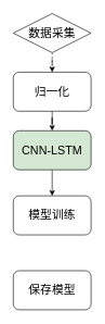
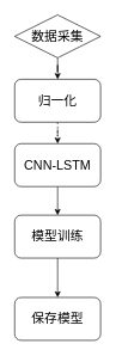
- <mxCell id="2" value="" style="edgeStyle=orthogonalEdgeStyle;rounded=0;orthogonalLoop=1;jettySize=auto;html=1;dashed=1;" parent="1" source="3" target="5" edge="1"><mxGeometry relative="1" as="geometry" /></mxCell>
+ <mxCell id="2" value="" style="edgeStyle=orthogonalEdgeStyle;rounded=0;orthogonalLoop=1;jettySize=auto;html=1;" parent="1" source="3" target="5" edge="1"><mxGeometry relative="1" as="geometry" /></mxCell>
- <mxCell id="4" value="" style="edgeStyle=orthogonalEdgeStyle;rounded=0;orthogonalLoop=1;jettySize=auto;html=1;" parent="1" source="5" target="7" edge="1"><mxGeometry relative="1" as="geometry" /></mxCell>
+ <mxCell id="4" value="" style="edgeStyle=orthogonalEdgeStyle;rounded=0;orthogonalLoop=1;jettySize=auto;html=1;dashed=1;" parent="1" source="5" target="7" edge="1"><mxGeometry relative="1" as="geometry" /></mxCell>
- <mxCell id="7" value="&lt;font style=&quot;font-size: 18px;&quot;&gt;CNN-LSTM&lt;/font&gt;" style="rounded=1;whiteSpace=wrap;html=1;fillColor=#d5e8d4;" parent="1" vertex="1"><mxGeometry x="20" y="200" width="120" height="60" as="geometry" /></mxCell>
+ <mxCell id="7" value="&lt;font style=&quot;font-size: 18px;&quot;&gt;CNN-LSTM&lt;/font&gt;" style="rounded=1;whiteSpace=wrap;html=1;" parent="1" vertex="1"><mxGeometry x="20" y="200" width="120" height="60" as="geometry" /></mxCell>
+ <mxCell id="8" value="" style="edgeStyle=orthogonalEdgeStyle;rounded=0;orthogonalLoop=1;jettySize=auto;html=1;" parent="1" source="9" target="10" edge="1"><mxGeometry relative="1" as="geometry" /></mxCell>
